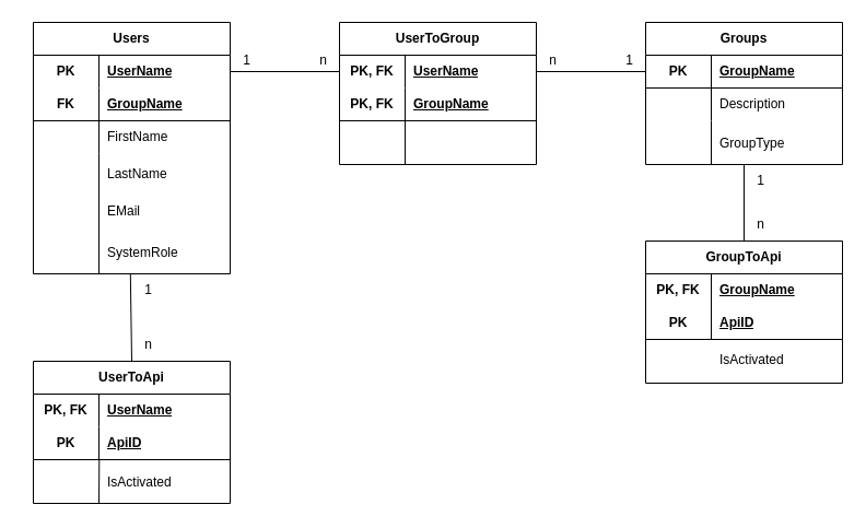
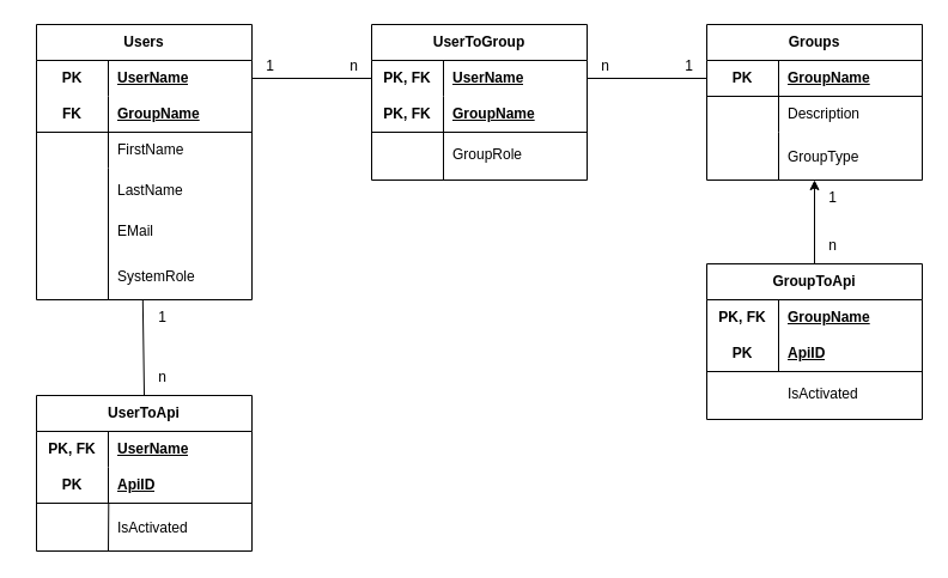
+ <mxCell id="67" value="GroupRole" style="shape=partialRectangle;connectable=0;fillColor=none;top=0;left=0;bottom=0;right=0;align=left;spacingLeft=6;overflow=hidden;html=1;whiteSpace=wrap;" vertex="1" parent="59"><mxGeometry x="60" y="90" width="120" height="38.333" as="geometry"><mxRectangle width="120" height="30" as="alternateBounds" /></mxGeometry></mxCell>
- <mxCell id="52" value="" style="endArrow=none;html=1;rounded=0;exitX=0.5;exitY=0;exitDx=0;exitDy=0;entryX=0.5;entryY=1;entryDx=0;entryDy=0;" parent="1" source="9" target="2" edge="1"><mxGeometry width="50" height="50" relative="1" as="geometry"><mxPoint x="120" y="310" as="sourcePoint" /><mxPoint x="660" y="150" as="targetPoint" /></mxGeometry></mxCell>
+ <mxCell id="52" value="" style="endArrow=classic;html=1;rounded=0;exitX=0.5;exitY=0;exitDx=0;exitDy=0;entryX=0.5;entryY=1;entryDx=0;entryDy=0;" parent="1" source="9" target="2" edge="1"><mxGeometry width="50" height="50" relative="1" as="geometry"><mxPoint x="120" y="310" as="sourcePoint" /><mxPoint x="660" y="150" as="targetPoint" /></mxGeometry></mxCell>
